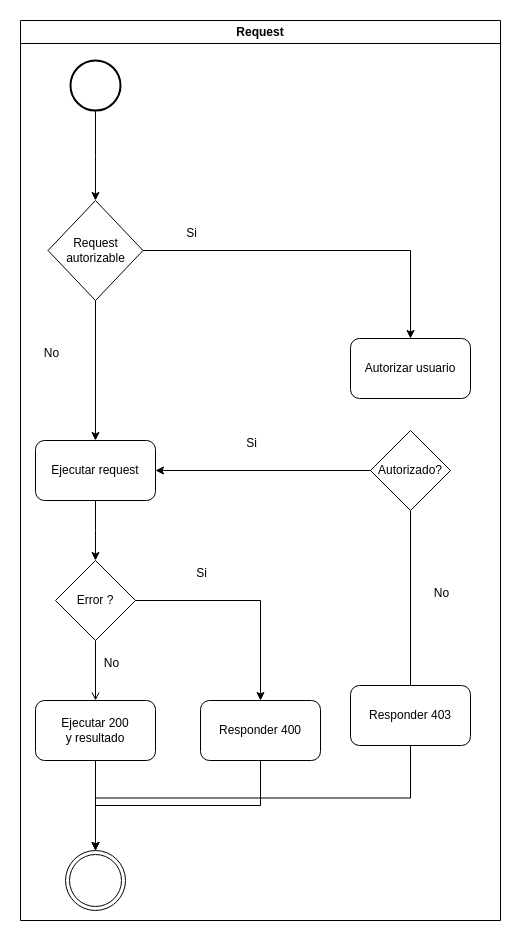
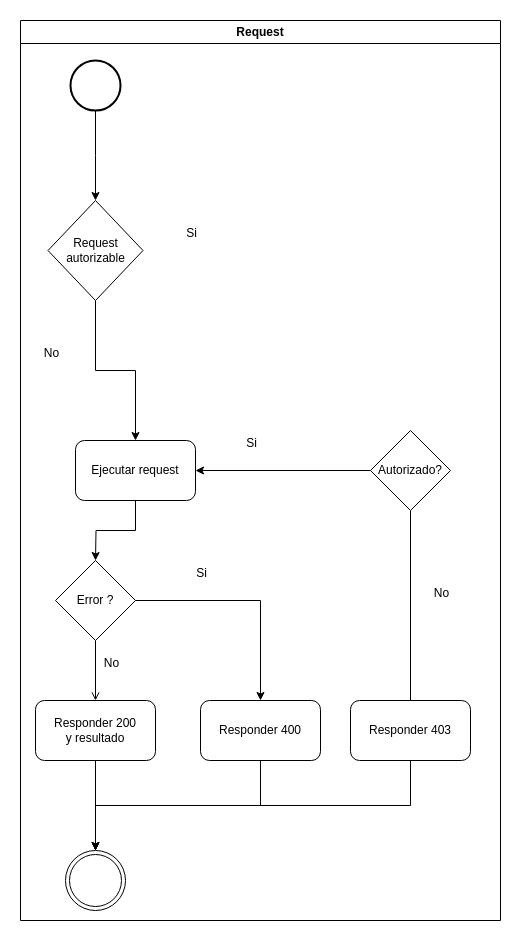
- <mxCell id="5" style="edgeStyle=orthogonalEdgeStyle;rounded=0;orthogonalLoop=1;jettySize=auto;html=1;exitX=1;exitY=0.5;exitDx=0;exitDy=0;entryX=0.5;entryY=0;entryDx=0;entryDy=0;" parent="1" source="7" target="8" edge="1"><mxGeometry relative="1" as="geometry"><mxPoint x="260" y="340" as="targetPoint" /></mxGeometry></mxCell>
- <mxCell id="8" value="Autorizar usuario" style="rounded=1;whiteSpace=wrap;html=1;" parent="1" vertex="1"><mxGeometry x="350" y="338" width="120" height="60" as="geometry" /></mxCell>
- <mxCell id="10" value="Ejecutar request" style="rounded=1;whiteSpace=wrap;html=1;" parent="1" vertex="1"><mxGeometry x="35" y="440" width="120" height="60" as="geometry" /></mxCell>
+ <mxCell id="10" value="Ejecutar request" style="rounded=1;whiteSpace=wrap;html=1;" parent="1" vertex="1"><mxGeometry x="75" y="440" width="120" height="60" as="geometry" /></mxCell>
- <mxCell id="26" value="Responder 403" style="rounded=1;whiteSpace=wrap;html=1;" parent="1" vertex="1"><mxGeometry x="350" y="685" width="120" height="60" as="geometry" /></mxCell>
+ <mxCell id="26" value="Responder 403" style="rounded=1;whiteSpace=wrap;html=1;" parent="1" vertex="1"><mxGeometry x="350" y="700" width="120" height="60" as="geometry" /></mxCell>
- <mxCell id="19" value="Ejecutar 200&lt;br&gt;y resultado" style="rounded=1;whiteSpace=wrap;html=1;" parent="1" vertex="1"><mxGeometry x="35" y="700" width="120" height="60" as="geometry" /></mxCell>
+ <mxCell id="19" value="Responder 200&lt;br&gt;y resultado" style="rounded=1;whiteSpace=wrap;html=1;" parent="1" vertex="1"><mxGeometry x="35" y="700" width="120" height="60" as="geometry" /></mxCell>
